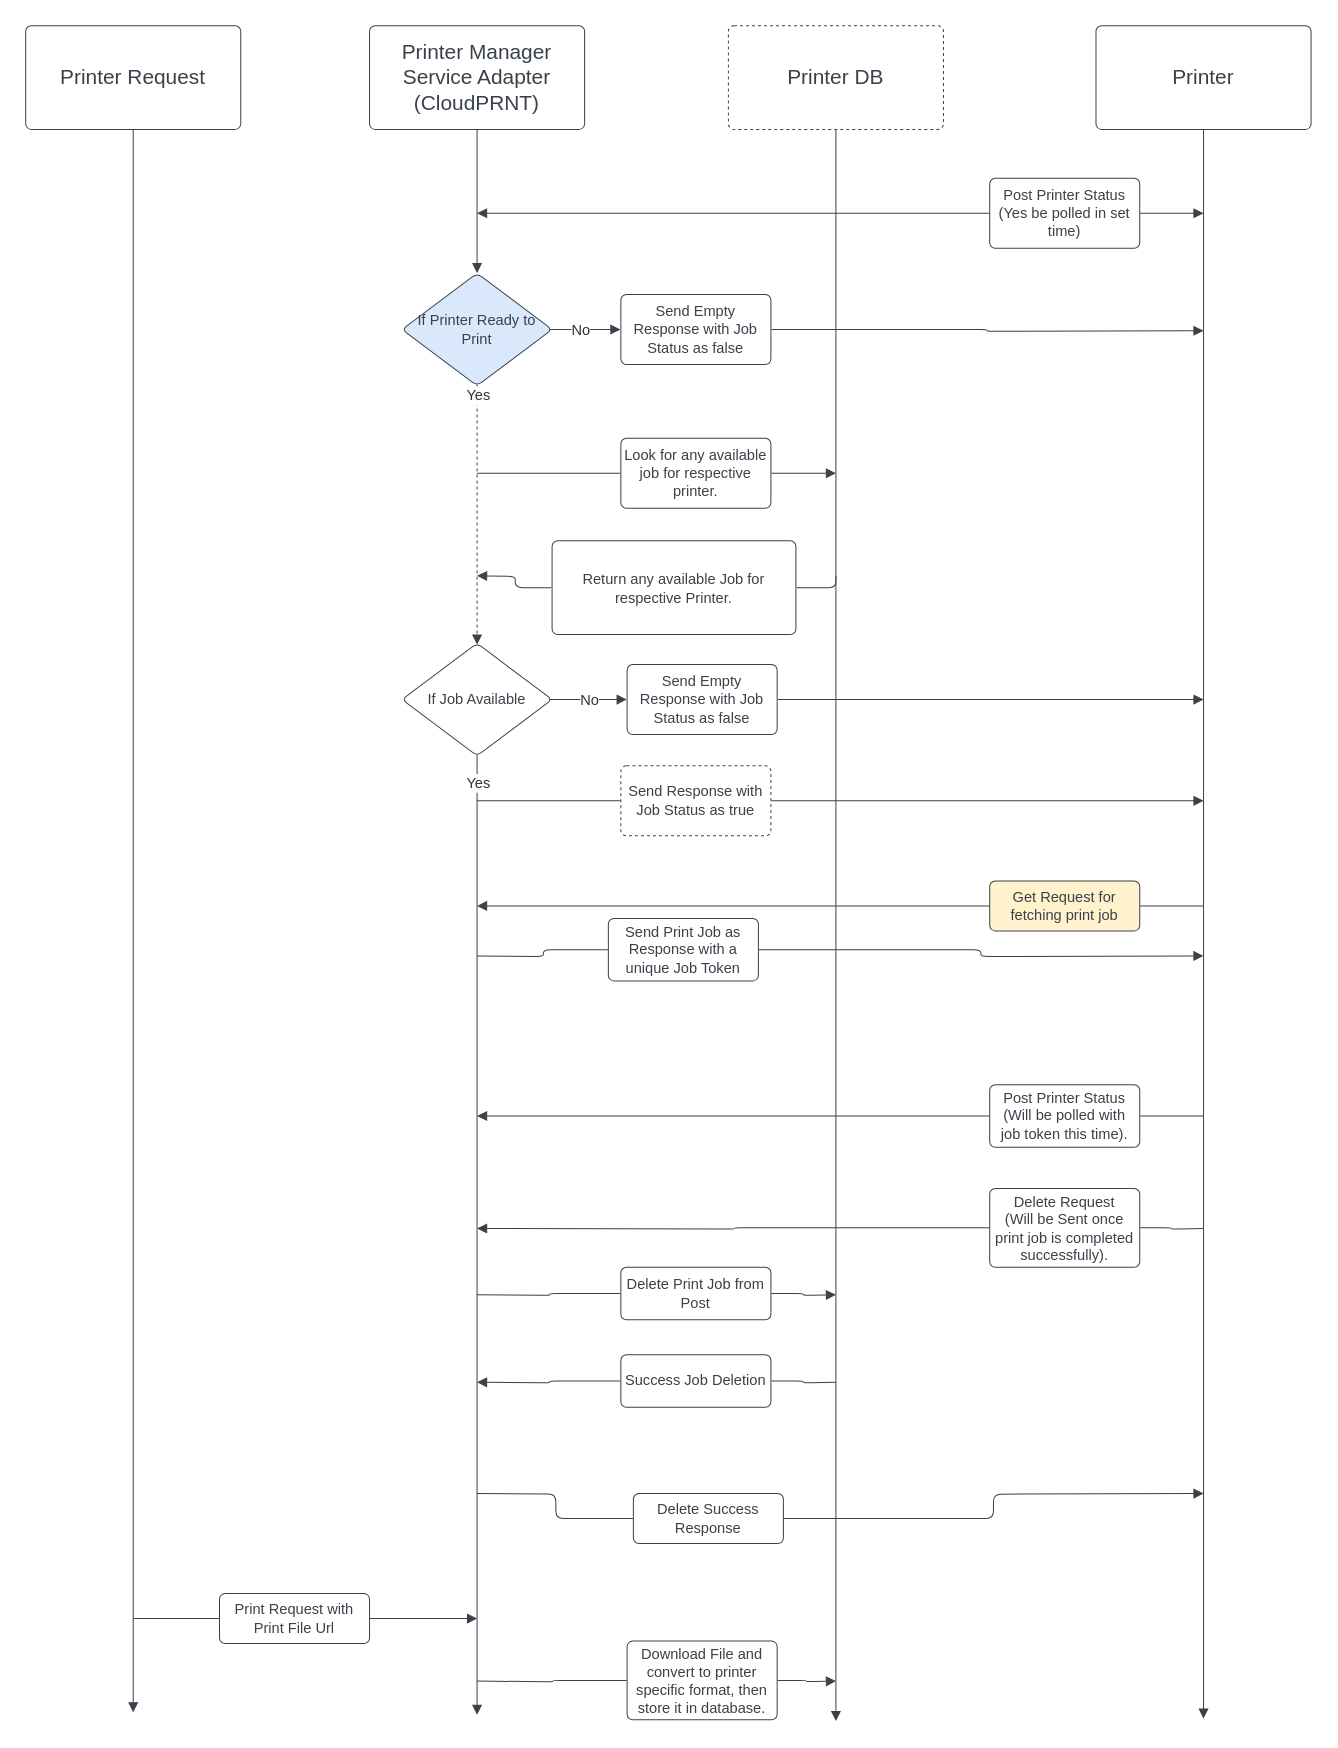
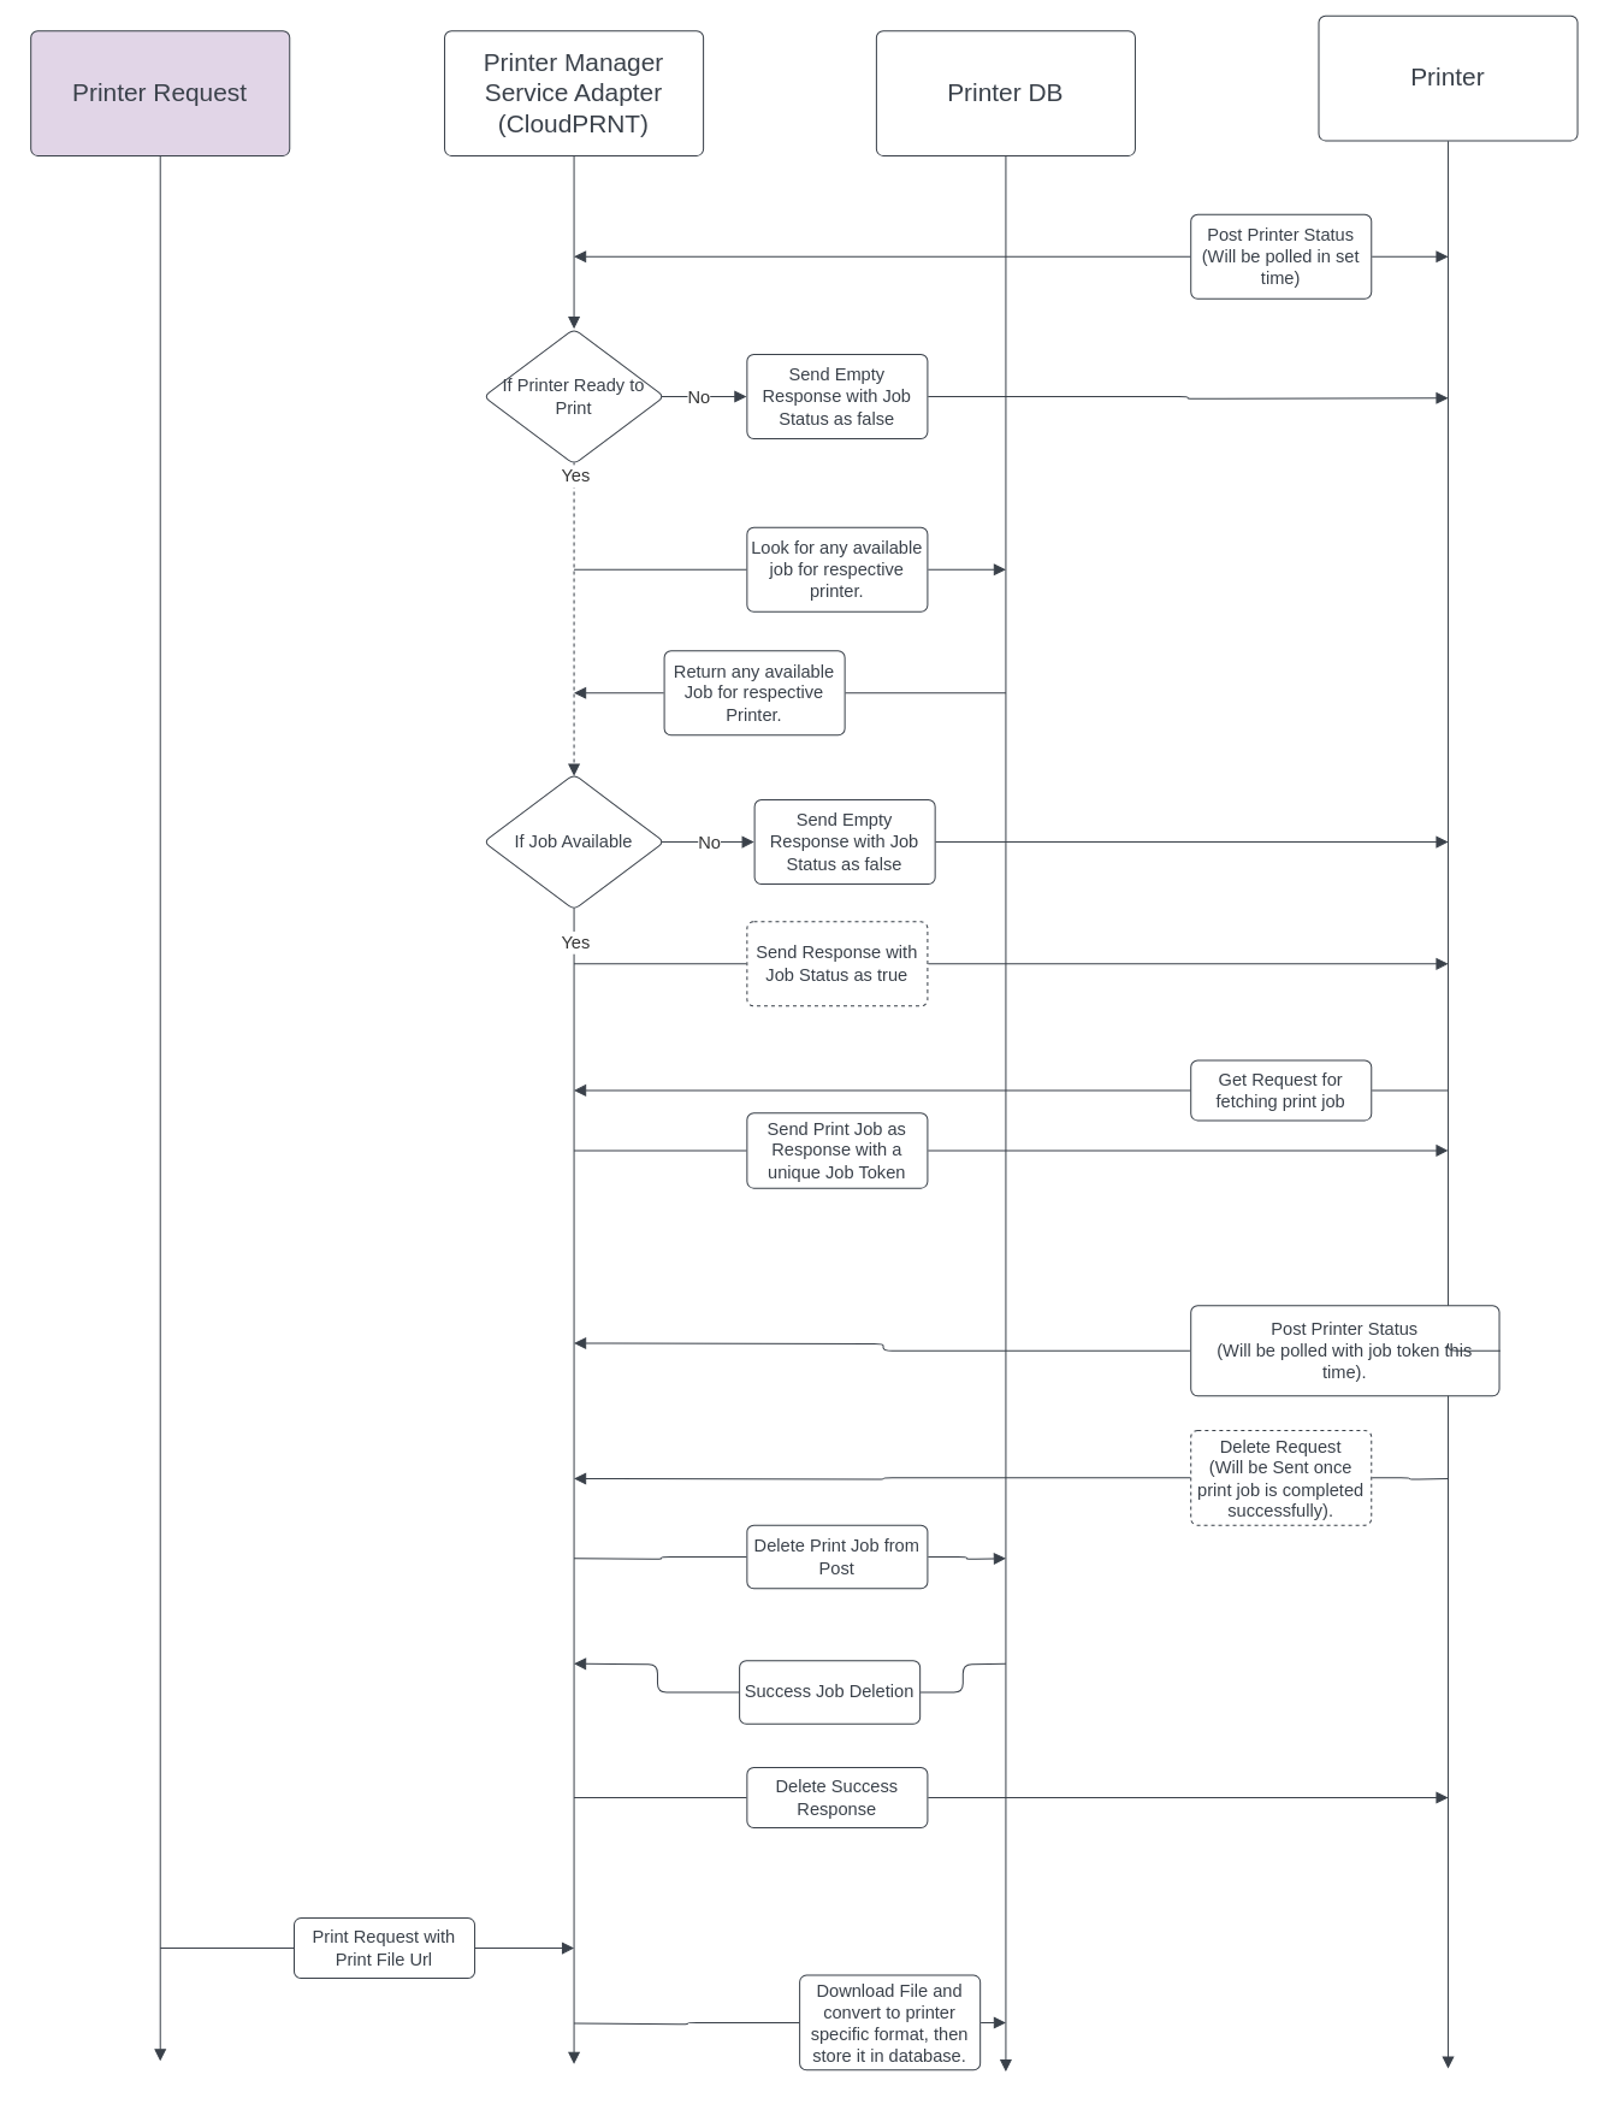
- <mxCell id="2" value="Printer Request" style="html=1;overflow=block;blockSpacing=1;whiteSpace=wrap;fontSize=16.7;fontColor=#3a414a;spacing=3.8;strokeColor=#3a414a;strokeOpacity=100;rounded=1;absoluteArcSize=1;arcSize=9;strokeWidth=0.8;" parent="1" vertex="1"><mxGeometry x="20" y="20" width="172" height="83" as="geometry" /></mxCell>
+ <mxCell id="2" value="Printer Request" style="html=1;overflow=block;blockSpacing=1;whiteSpace=wrap;fontSize=16.7;fontColor=#3a414a;spacing=3.8;strokeColor=#3a414a;strokeOpacity=100;rounded=1;absoluteArcSize=1;arcSize=9;strokeWidth=0.8;fillColor=#e1d5e7;" parent="1" vertex="1"><mxGeometry x="20" y="20" width="172" height="83" as="geometry" /></mxCell>
- <mxCell id="5" value="Printer DB" style="html=1;overflow=block;blockSpacing=1;whiteSpace=wrap;fontSize=16.7;fontColor=#3a414a;spacing=3.8;strokeColor=#3a414a;strokeOpacity=100;rounded=1;absoluteArcSize=1;arcSize=9;strokeWidth=0.8;dashed=1;" parent="1" vertex="1"><mxGeometry x="582" y="20" width="172" height="83" as="geometry" /></mxCell>
+ <mxCell id="5" value="Printer DB" style="html=1;overflow=block;blockSpacing=1;whiteSpace=wrap;fontSize=16.7;fontColor=#3a414a;spacing=3.8;strokeColor=#3a414a;strokeOpacity=100;rounded=1;absoluteArcSize=1;arcSize=9;strokeWidth=0.8;" parent="1" vertex="1"><mxGeometry x="582" y="20" width="172" height="83" as="geometry" /></mxCell>
- <mxCell id="4" value="Printer" style="html=1;overflow=block;blockSpacing=1;whiteSpace=wrap;fontSize=16.7;fontColor=#3a414a;spacing=3.8;strokeColor=#3a414a;strokeOpacity=100;rounded=1;absoluteArcSize=1;arcSize=9;strokeWidth=0.8;" parent="1" vertex="1"><mxGeometry x="876" y="20" width="172" height="83" as="geometry" /></mxCell>
+ <mxCell id="4" value="Printer" style="html=1;overflow=block;blockSpacing=1;whiteSpace=wrap;fontSize=16.7;fontColor=#3a414a;spacing=3.8;strokeColor=#3a414a;strokeOpacity=100;rounded=1;absoluteArcSize=1;arcSize=9;strokeWidth=0.8;" parent="1" vertex="1"><mxGeometry x="876" y="10" width="172" height="83" as="geometry" /></mxCell>
- <mxCell id="8" value="Post Printer Status&#10;(Yes be polled in set time)" style="html=1;overflow=block;blockSpacing=1;whiteSpace=wrap;fontSize=11.7;fontColor=#3a414a;spacing=3.8;strokeColor=#3a414a;strokeOpacity=100;rounded=1;absoluteArcSize=1;arcSize=9;strokeWidth=0.8;" parent="1" vertex="1"><mxGeometry x="791" y="142" width="120" height="56" as="geometry" /></mxCell>
+ <mxCell id="8" value="Post Printer Status&#10;(Will be polled in set time)" style="html=1;overflow=block;blockSpacing=1;whiteSpace=wrap;fontSize=11.7;fontColor=#3a414a;spacing=3.8;strokeColor=#3a414a;strokeOpacity=100;rounded=1;absoluteArcSize=1;arcSize=9;strokeWidth=0.8;" parent="1" vertex="1"><mxGeometry x="791" y="142" width="120" height="56" as="geometry" /></mxCell>
- <mxCell id="11" value="If Printer Ready to Print" style="html=1;overflow=block;blockSpacing=1;whiteSpace=wrap;rhombus;fontSize=11.7;fontColor=#3a414a;spacing=3.8;strokeColor=#3a414a;strokeOpacity=100;rounded=1;absoluteArcSize=1;arcSize=9;strokeWidth=0.8;fillColor=#dae8fc;" parent="1" vertex="1"><mxGeometry x="321" y="218" width="120" height="90" as="geometry" /></mxCell>
+ <mxCell id="11" value="If Printer Ready to Print" style="html=1;overflow=block;blockSpacing=1;whiteSpace=wrap;rhombus;fontSize=11.7;fontColor=#3a414a;spacing=3.8;strokeColor=#3a414a;strokeOpacity=100;rounded=1;absoluteArcSize=1;arcSize=9;strokeWidth=0.8;" parent="1" vertex="1"><mxGeometry x="321" y="218" width="120" height="90" as="geometry" /></mxCell>
- <mxCell id="25" value="Return any available Job for respective Printer." style="html=1;overflow=block;blockSpacing=1;whiteSpace=wrap;fontSize=11.7;fontColor=#3a414a;spacing=3.8;strokeColor=#3a414a;strokeOpacity=100;rounded=1;absoluteArcSize=1;arcSize=9;strokeWidth=0.8;" parent="1" vertex="1"><mxGeometry x="441" y="432" width="195" height="75" as="geometry" /></mxCell>
+ <mxCell id="25" value="Return any available Job for respective Printer." style="html=1;overflow=block;blockSpacing=1;whiteSpace=wrap;fontSize=11.7;fontColor=#3a414a;spacing=3.8;strokeColor=#3a414a;strokeOpacity=100;rounded=1;absoluteArcSize=1;arcSize=9;strokeWidth=0.8;" parent="1" vertex="1"><mxGeometry x="441" y="432" width="120" height="56" as="geometry" /></mxCell>
- <mxCell id="36" value="Get Request for fetching print job" style="html=1;overflow=block;blockSpacing=1;whiteSpace=wrap;fontSize=11.7;fontColor=#3a414a;spacing=3.8;strokeColor=#3a414a;strokeOpacity=100;rounded=1;absoluteArcSize=1;arcSize=9;strokeWidth=0.8;fillColor=#fff2cc;" parent="1" vertex="1"><mxGeometry x="791" y="704" width="120" height="40" as="geometry" /></mxCell>
+ <mxCell id="36" value="Get Request for fetching print job" style="html=1;overflow=block;blockSpacing=1;whiteSpace=wrap;fontSize=11.7;fontColor=#3a414a;spacing=3.8;strokeColor=#3a414a;strokeOpacity=100;rounded=1;absoluteArcSize=1;arcSize=9;strokeWidth=0.8;" parent="1" vertex="1"><mxGeometry x="791" y="704" width="120" height="40" as="geometry" /></mxCell>
- <mxCell id="39" value="Send Print Job as Response with a unique Job Token" style="html=1;overflow=block;blockSpacing=1;whiteSpace=wrap;fontSize=11.7;fontColor=#3a414a;spacing=3.8;strokeColor=#3a414a;strokeOpacity=100;rounded=1;absoluteArcSize=1;arcSize=9;strokeWidth=0.8;" parent="1" vertex="1"><mxGeometry x="486" y="734" width="120" height="50" as="geometry" /></mxCell>
+ <mxCell id="39" value="Send Print Job as Response with a unique Job Token" style="html=1;overflow=block;blockSpacing=1;whiteSpace=wrap;fontSize=11.7;fontColor=#3a414a;spacing=3.8;strokeColor=#3a414a;strokeOpacity=100;rounded=1;absoluteArcSize=1;arcSize=9;strokeWidth=0.8;" parent="1" vertex="1"><mxGeometry x="496" y="739" width="120" height="50" as="geometry" /></mxCell>
- <mxCell id="42" value="Post Printer Status&#10;(Will be polled with job token this time)." style="html=1;overflow=block;blockSpacing=1;whiteSpace=wrap;fontSize=11.7;fontColor=#3a414a;spacing=3.8;strokeColor=#3a414a;strokeOpacity=100;rounded=1;absoluteArcSize=1;arcSize=9;strokeWidth=0.8;" parent="1" vertex="1"><mxGeometry x="791" y="867" width="120" height="50" as="geometry" /></mxCell>
+ <mxCell id="42" value="Post Printer Status&#10;(Will be polled with job token this time)." style="html=1;overflow=block;blockSpacing=1;whiteSpace=wrap;fontSize=11.7;fontColor=#3a414a;spacing=3.8;strokeColor=#3a414a;strokeOpacity=100;rounded=1;absoluteArcSize=1;arcSize=9;strokeWidth=0.8;" parent="1" vertex="1"><mxGeometry x="791" y="867" width="205" height="60" as="geometry" /></mxCell>
- <mxCell id="45" value="Delete Request&#10;(Will be Sent once print job is completed successfully)." style="html=1;overflow=block;blockSpacing=1;whiteSpace=wrap;fontSize=11.7;fontColor=#3a414a;spacing=3.8;strokeColor=#3a414a;strokeOpacity=100;rounded=1;absoluteArcSize=1;arcSize=9;strokeWidth=0.8;" parent="1" vertex="1"><mxGeometry x="791" y="950" width="120" height="63" as="geometry" /></mxCell>
+ <mxCell id="45" value="Delete Request&#10;(Will be Sent once print job is completed successfully)." style="html=1;overflow=block;blockSpacing=1;whiteSpace=wrap;fontSize=11.7;fontColor=#3a414a;spacing=3.8;strokeColor=#3a414a;strokeOpacity=100;rounded=1;absoluteArcSize=1;arcSize=9;strokeWidth=0.8;dashed=1;" parent="1" vertex="1"><mxGeometry x="791" y="950" width="120" height="63" as="geometry" /></mxCell>
- <mxCell id="51" value="Success Job Deletion" style="html=1;overflow=block;blockSpacing=1;whiteSpace=wrap;fontSize=11.7;fontColor=#3a414a;spacing=3.8;strokeColor=#3a414a;strokeOpacity=100;rounded=1;absoluteArcSize=1;arcSize=9;strokeWidth=0.8;" parent="1" vertex="1"><mxGeometry x="496" y="1083" width="120" height="42" as="geometry" /></mxCell>
+ <mxCell id="51" value="Success Job Deletion" style="html=1;overflow=block;blockSpacing=1;whiteSpace=wrap;fontSize=11.7;fontColor=#3a414a;spacing=3.8;strokeColor=#3a414a;strokeOpacity=100;rounded=1;absoluteArcSize=1;arcSize=9;strokeWidth=0.8;" parent="1" vertex="1"><mxGeometry x="491" y="1103" width="120" height="42" as="geometry" /></mxCell>
- <mxCell id="54" value="Delete Success Response" style="html=1;overflow=block;blockSpacing=1;whiteSpace=wrap;fontSize=11.7;fontColor=#3a414a;spacing=3.8;strokeColor=#3a414a;strokeOpacity=100;rounded=1;absoluteArcSize=1;arcSize=9;strokeWidth=0.8;" parent="1" vertex="1"><mxGeometry x="506" y="1194" width="120" height="40" as="geometry" /></mxCell>
+ <mxCell id="54" value="Delete Success Response" style="html=1;overflow=block;blockSpacing=1;whiteSpace=wrap;fontSize=11.7;fontColor=#3a414a;spacing=3.8;strokeColor=#3a414a;strokeOpacity=100;rounded=1;absoluteArcSize=1;arcSize=9;strokeWidth=0.8;" parent="1" vertex="1"><mxGeometry x="496" y="1174" width="120" height="40" as="geometry" /></mxCell>
- <mxCell id="57" value="Print Request with Print File Url" style="html=1;overflow=block;blockSpacing=1;whiteSpace=wrap;fontSize=11.7;fontColor=#3a414a;spacing=3.8;strokeColor=#3a414a;strokeOpacity=100;rounded=1;absoluteArcSize=1;arcSize=9;strokeWidth=0.8;" parent="1" vertex="1"><mxGeometry x="175" y="1274" width="120" height="40" as="geometry" /></mxCell>
+ <mxCell id="57" value="Print Request with Print File Url" style="html=1;overflow=block;blockSpacing=1;whiteSpace=wrap;fontSize=11.7;fontColor=#3a414a;spacing=3.8;strokeColor=#3a414a;strokeOpacity=100;rounded=1;absoluteArcSize=1;arcSize=9;strokeWidth=0.8;" parent="1" vertex="1"><mxGeometry x="195" y="1274" width="120" height="40" as="geometry" /></mxCell>
- <mxCell id="60" value="Download File and convert to printer specific format, then store it in database." style="html=1;overflow=block;blockSpacing=1;whiteSpace=wrap;fontSize=11.7;fontColor=#3a414a;spacing=3.8;strokeColor=#3a414a;strokeOpacity=100;rounded=1;absoluteArcSize=1;arcSize=9;strokeWidth=0.8;" parent="1" vertex="1"><mxGeometry x="501" y="1312" width="120" height="63" as="geometry" /></mxCell>
+ <mxCell id="60" value="Download File and convert to printer specific format, then store it in database." style="html=1;overflow=block;blockSpacing=1;whiteSpace=wrap;fontSize=11.7;fontColor=#3a414a;spacing=3.8;strokeColor=#3a414a;strokeOpacity=100;rounded=1;absoluteArcSize=1;arcSize=9;strokeWidth=0.8;" parent="1" vertex="1"><mxGeometry x="531" y="1312" width="120" height="63" as="geometry" /></mxCell>
